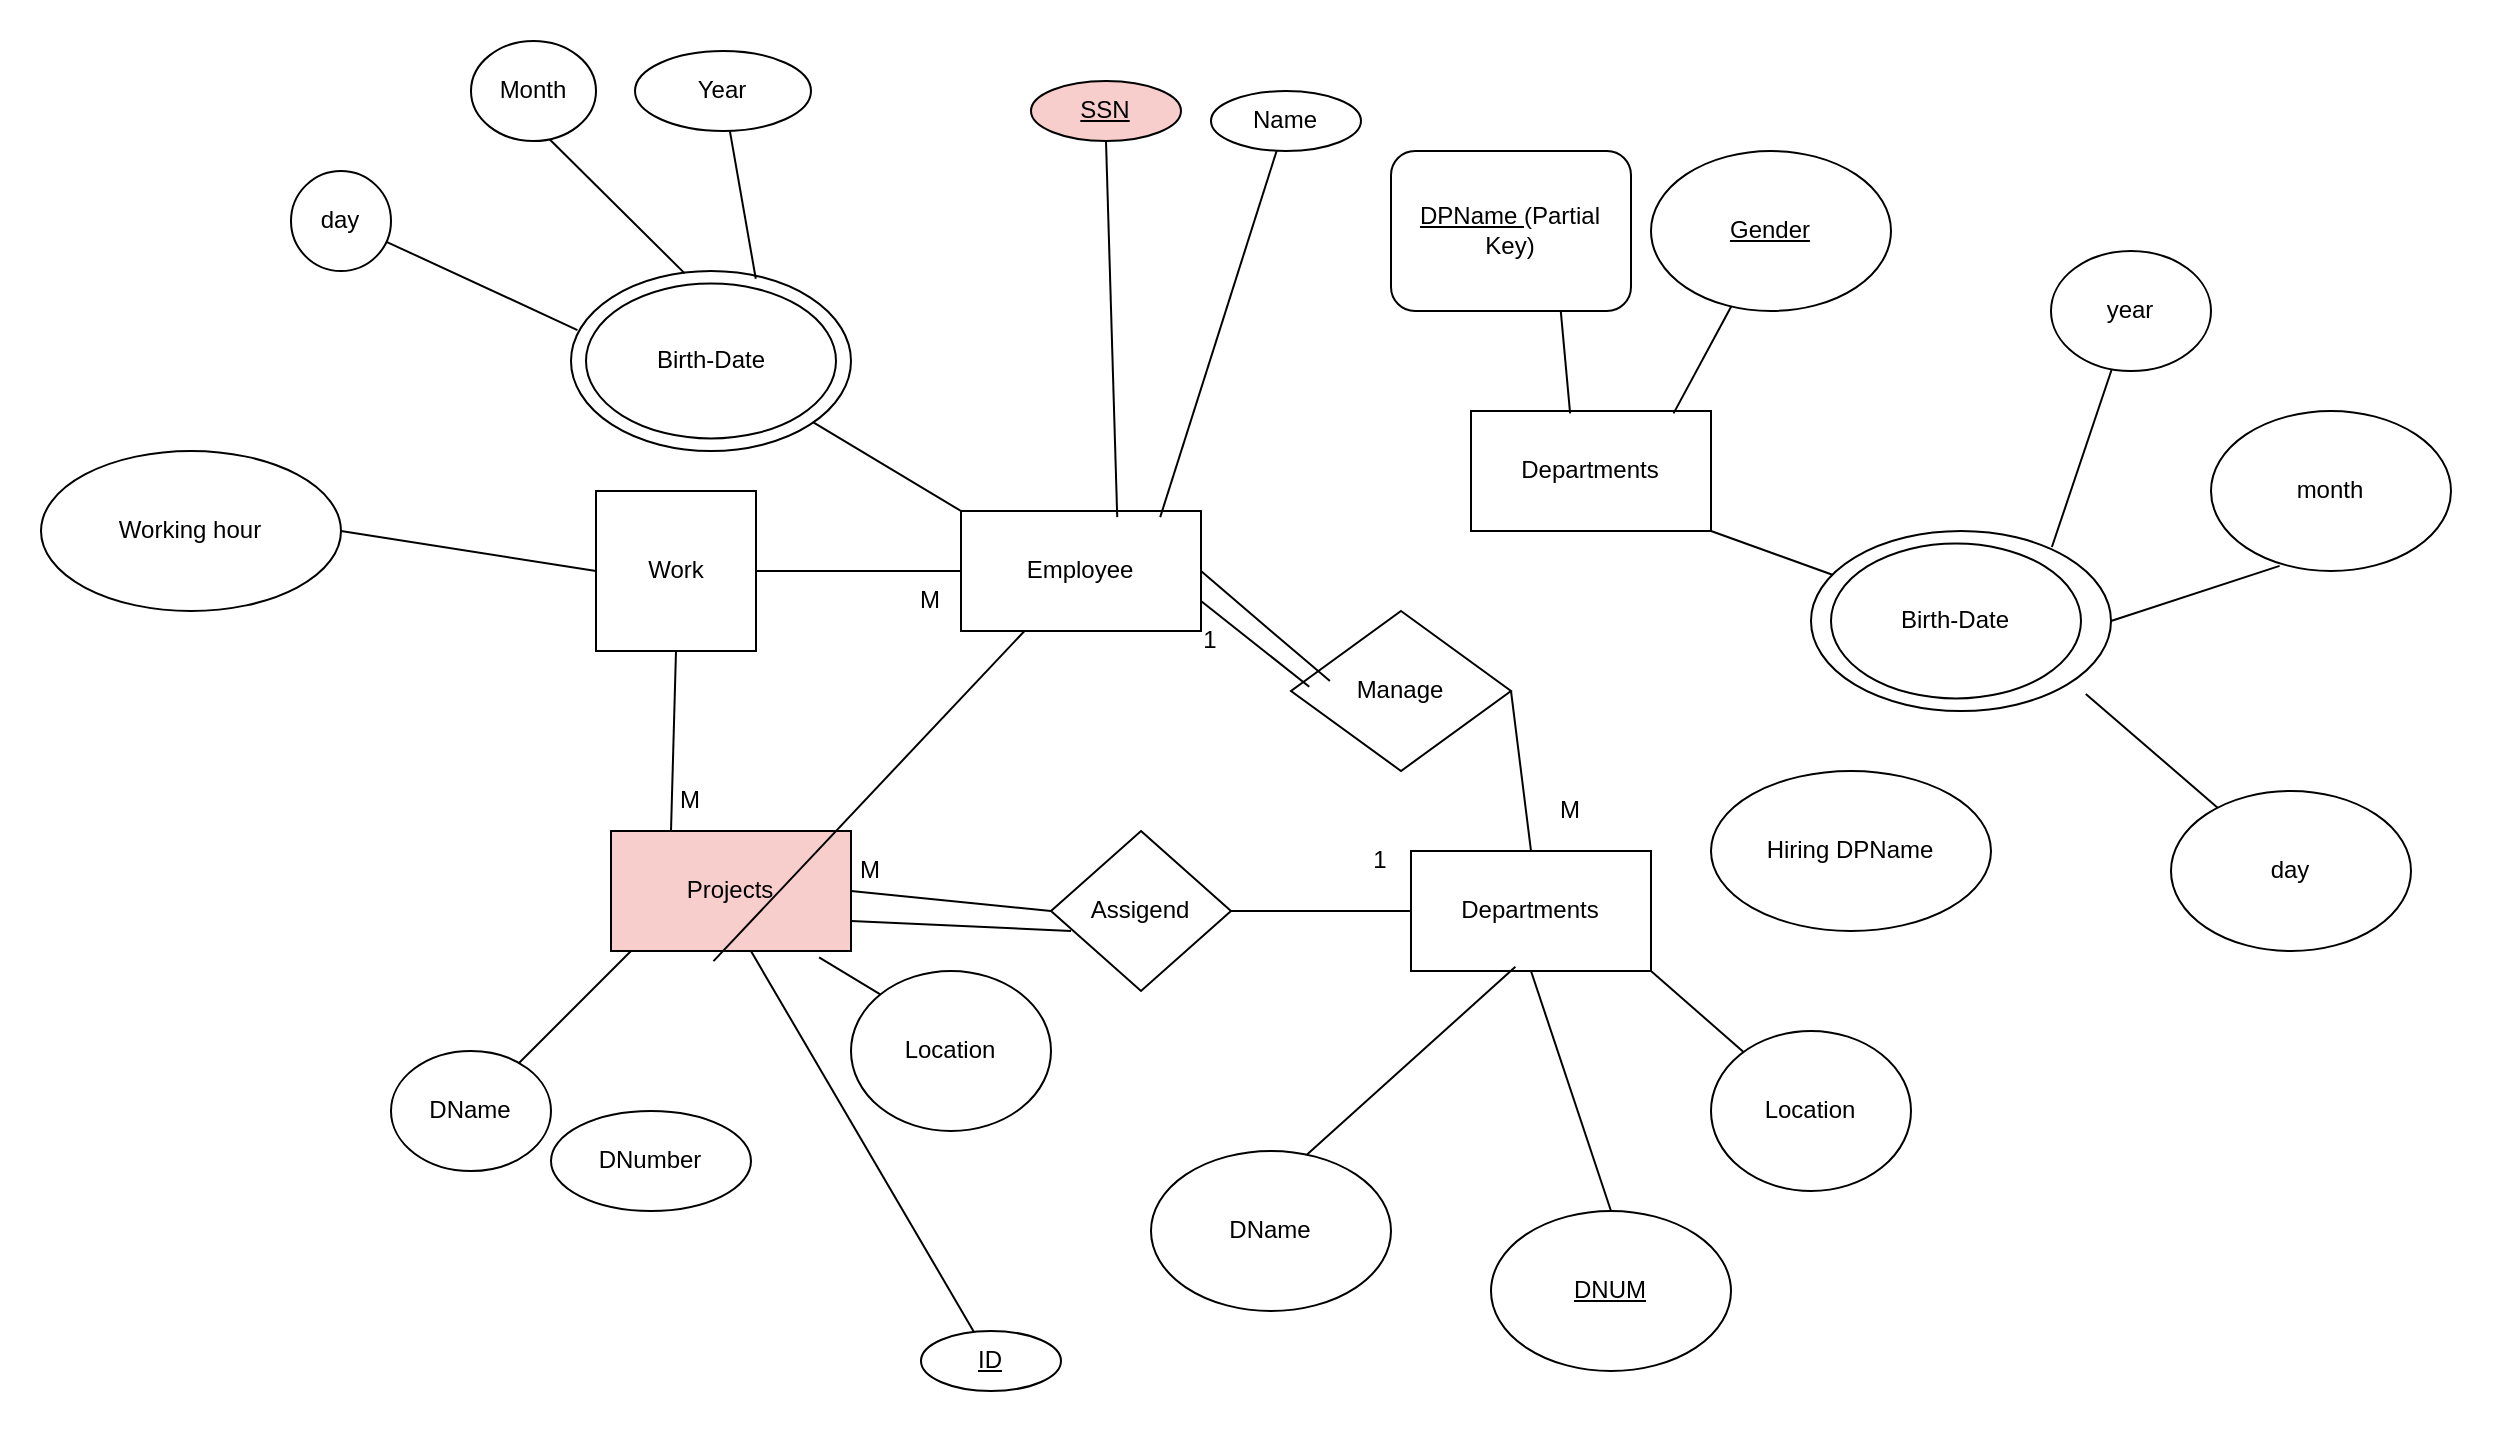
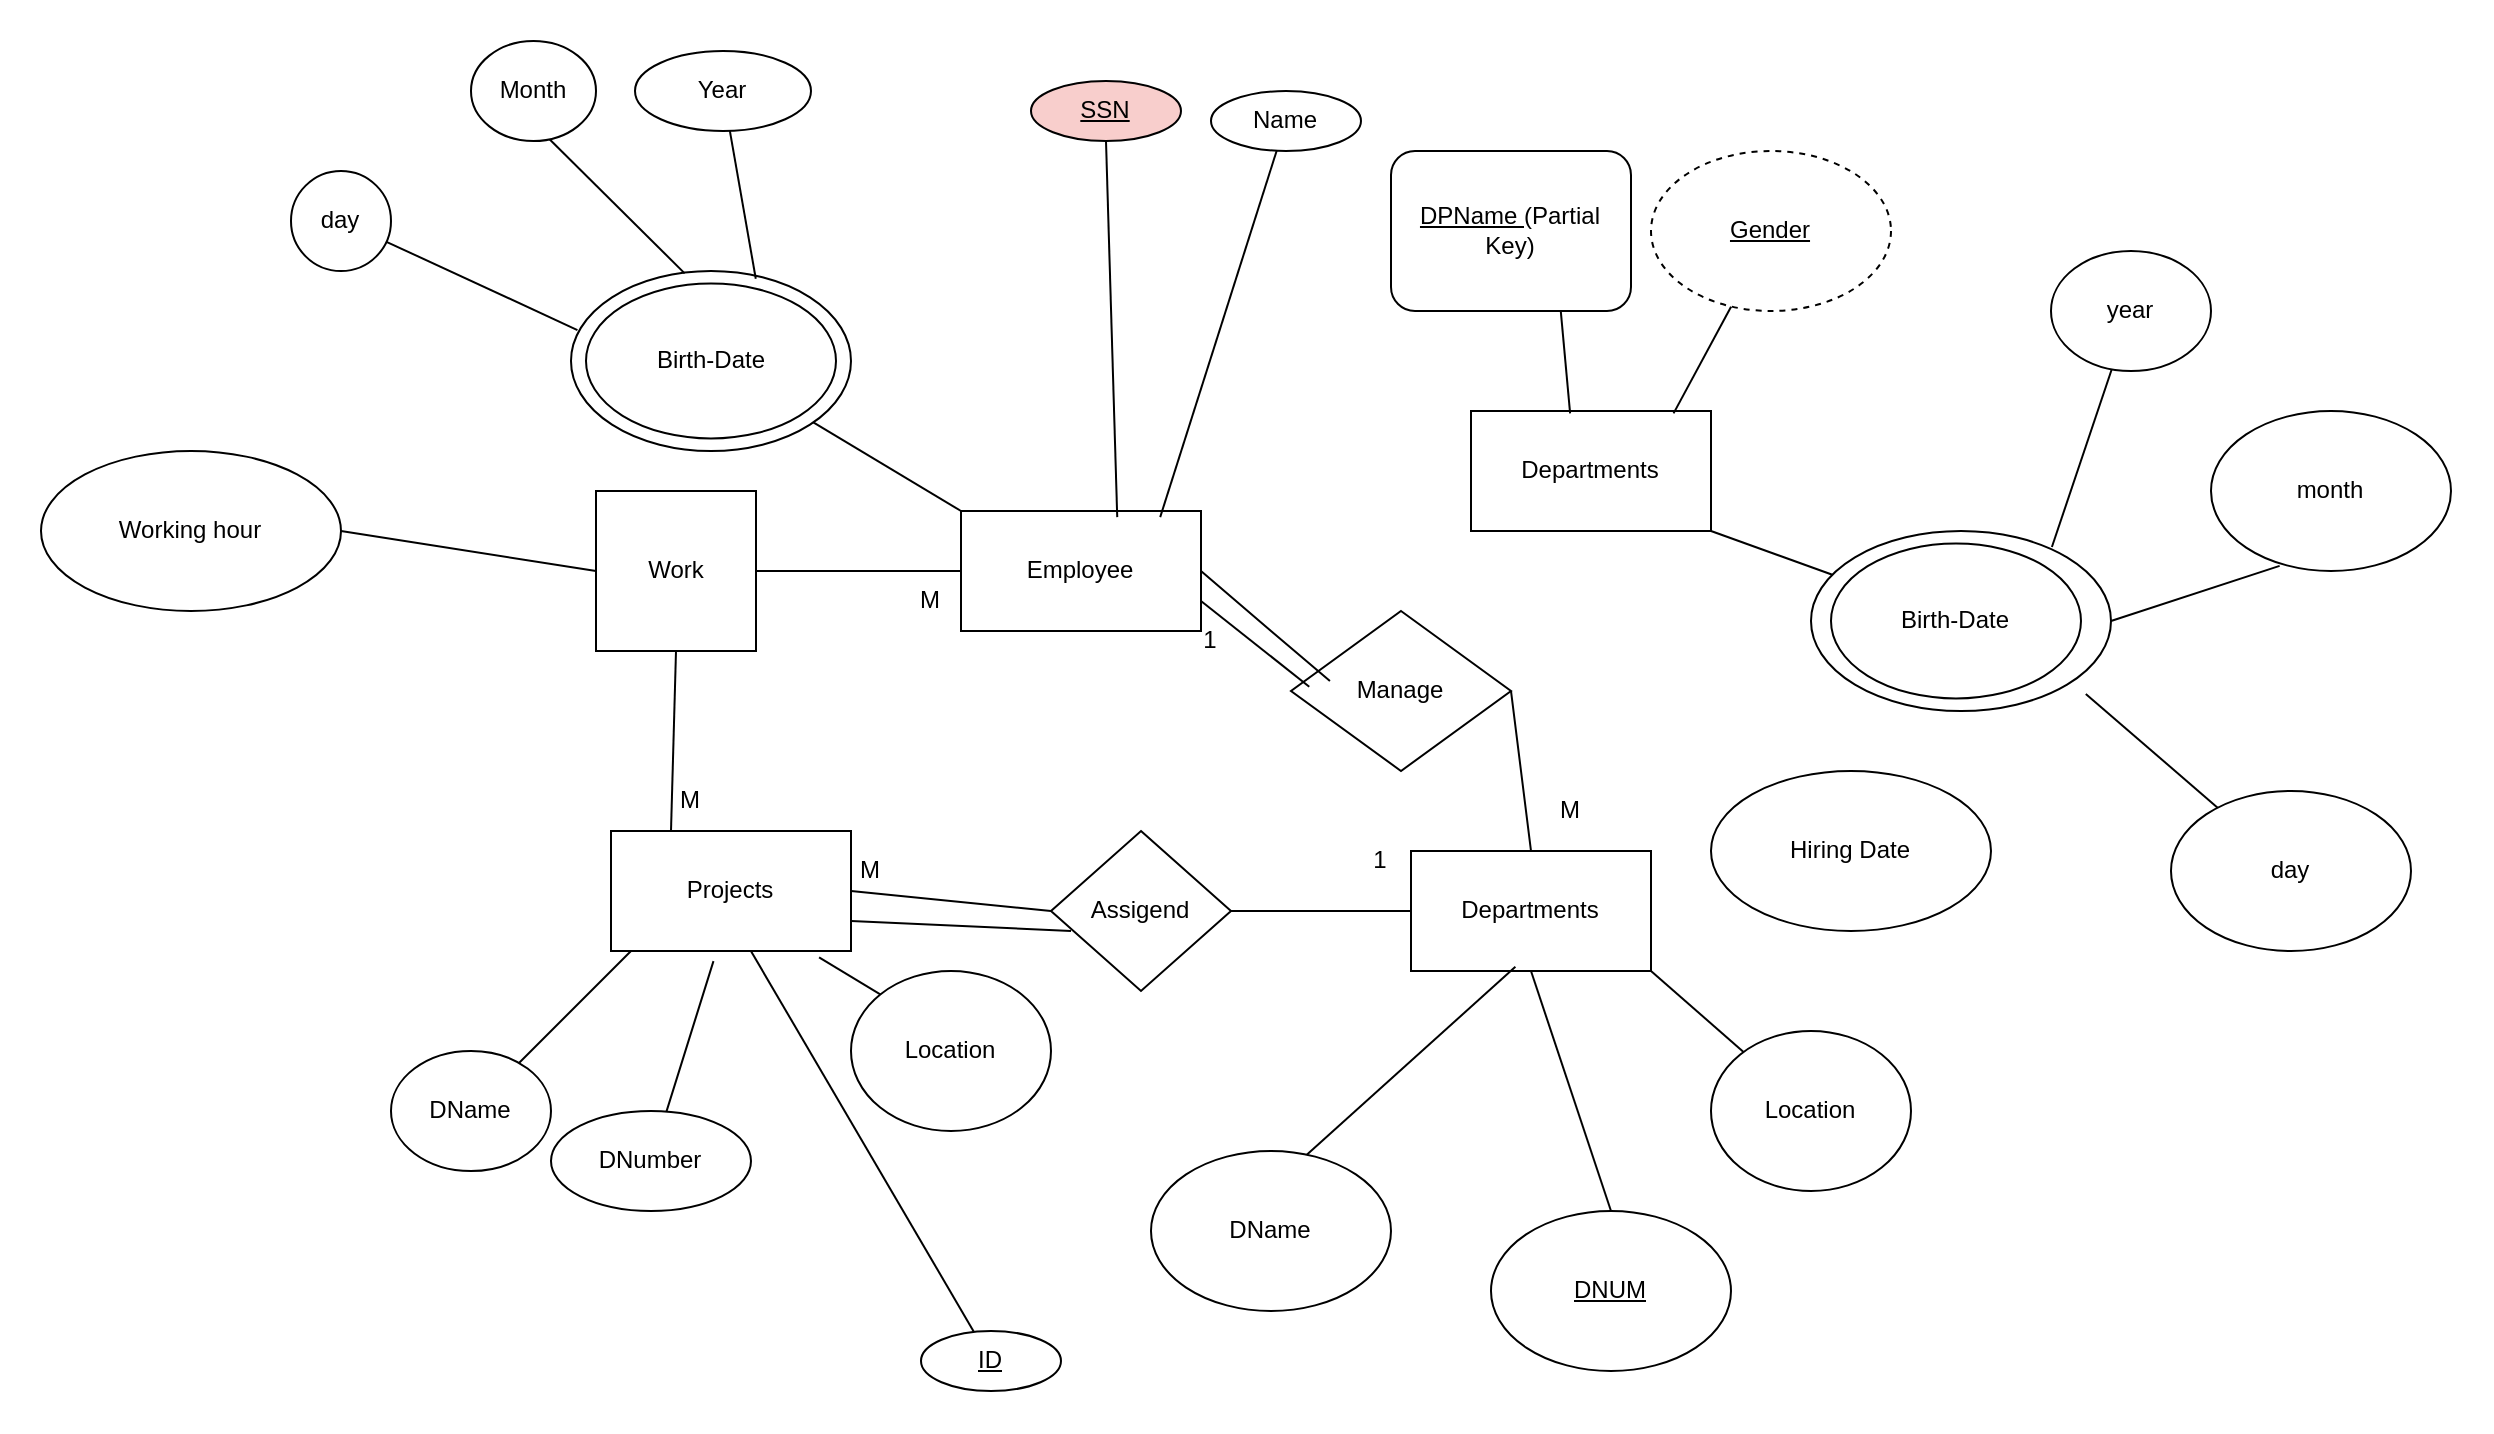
- <mxCell id="36" value="&lt;u data--h-bstatus=&quot;0OBSERVED&quot;&gt;Gender&lt;/u&gt;" style="ellipse;whiteSpace=wrap;html=1;" vertex="1" parent="1"><mxGeometry x="825" y="75" width="120" height="80" as="geometry" /></mxCell>
+ <mxCell id="36" value="&lt;u data--h-bstatus=&quot;0OBSERVED&quot;&gt;Gender&lt;/u&gt;" style="ellipse;whiteSpace=wrap;html=1;dashed=1;" vertex="1" parent="1"><mxGeometry x="825" y="75" width="120" height="80" as="geometry" /></mxCell>
- <mxCell id="26" value="" style="endArrow=none;html=1;rounded=0;exitX=0.427;exitY=1.084;exitDx=0;exitDy=0;exitPerimeter=0;" edge="1" parent="1" source="23" target="2"><mxGeometry width="50" height="50" relative="1" as="geometry"><mxPoint x="435" y="475" as="sourcePoint" /><mxPoint x="365" y="585" as="targetPoint" /></mxGeometry></mxCell>
+ <mxCell id="26" value="" style="endArrow=none;html=1;rounded=0;exitX=0.427;exitY=1.084;exitDx=0;exitDy=0;exitPerimeter=0;" edge="1" parent="1" source="23" target="27"><mxGeometry width="50" height="50" relative="1" as="geometry"><mxPoint x="435" y="475" as="sourcePoint" /><mxPoint x="365" y="585" as="targetPoint" /></mxGeometry></mxCell>
- <mxCell id="57" value="Hiring DPName" style="ellipse;whiteSpace=wrap;html=1;" vertex="1" parent="1"><mxGeometry x="855" y="385" width="140" height="80" as="geometry" /></mxCell>
+ <mxCell id="57" value="Hiring Date" style="ellipse;whiteSpace=wrap;html=1;" vertex="1" parent="1"><mxGeometry x="855" y="385" width="140" height="80" as="geometry" /></mxCell>
- <mxCell id="23" value="Projects" style="rounded=0;whiteSpace=wrap;html=1;fillColor=#f8cecc;" vertex="1" parent="1"><mxGeometry x="305" y="415" width="120" height="60" as="geometry" /></mxCell>
+ <mxCell id="23" value="Projects" style="rounded=0;whiteSpace=wrap;html=1;" vertex="1" parent="1"><mxGeometry x="305" y="415" width="120" height="60" as="geometry" /></mxCell>
